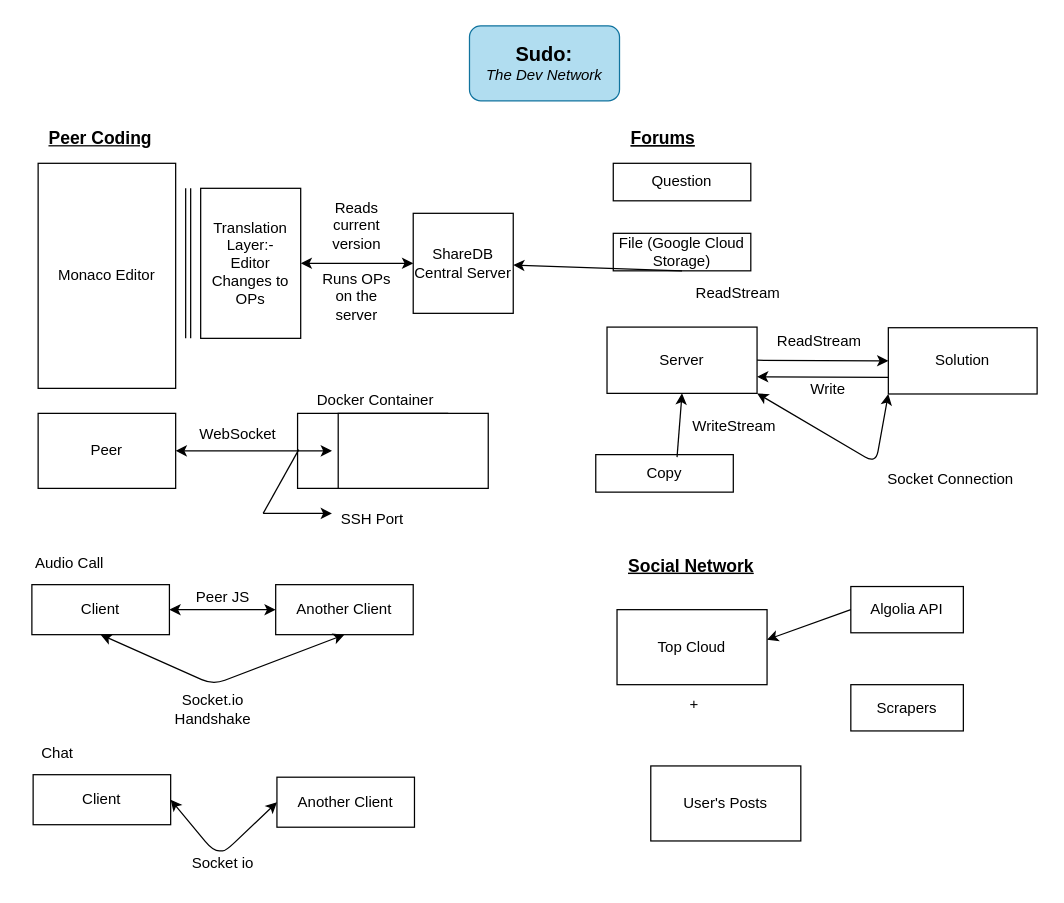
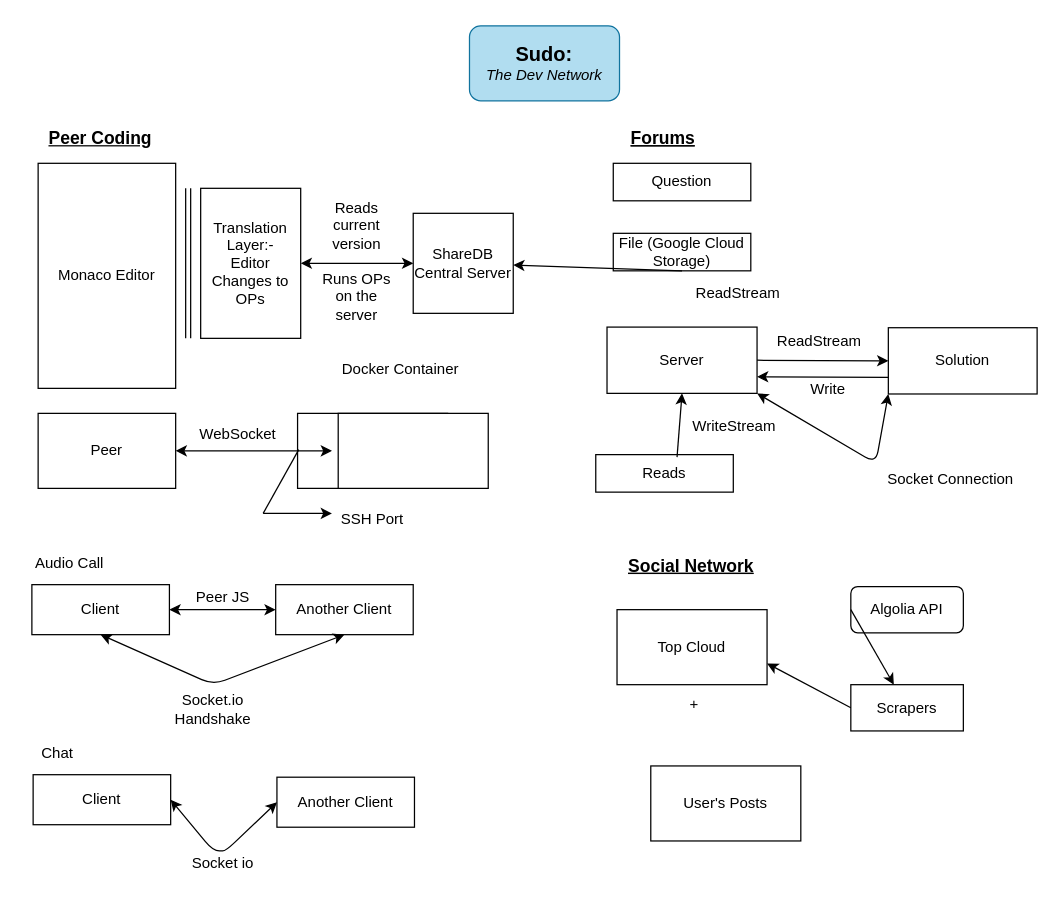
- <mxCell id="16" value="&lt;div&gt;Docker Container&lt;/div&gt;" style="text;html=1;strokeColor=none;fillColor=none;align=center;verticalAlign=middle;whiteSpace=wrap;rounded=0;" vertex="1" parent="1"><mxGeometry x="240" y="310" width="120" height="20" as="geometry" /></mxCell>
+ <mxCell id="16" value="&lt;div&gt;Docker Container&lt;/div&gt;" style="text;html=1;strokeColor=none;fillColor=none;align=center;verticalAlign=middle;whiteSpace=wrap;rounded=0;" vertex="1" parent="1"><mxGeometry x="260" y="285" width="120" height="20" as="geometry" /></mxCell>
- <mxCell id="41" value="&lt;div&gt;Copy&lt;/div&gt;" style="rounded=0;whiteSpace=wrap;html=1;" vertex="1" parent="1"><mxGeometry x="476" y="363" width="110" height="30" as="geometry" /></mxCell>
+ <mxCell id="41" value="&lt;div&gt;Reads&lt;/div&gt;" style="rounded=0;whiteSpace=wrap;html=1;" vertex="1" parent="1"><mxGeometry x="476" y="363" width="110" height="30" as="geometry" /></mxCell>
- <mxCell id="54" value="Algolia API" style="rounded=0;whiteSpace=wrap;html=1;align=center;" vertex="1" parent="1"><mxGeometry x="680" y="468.5" width="90" height="37" as="geometry" /></mxCell>
+ <mxCell id="54" value="Algolia API" style="whiteSpace=wrap;html=1;align=center;rounded=1;" vertex="1" parent="1"><mxGeometry x="680" y="468.5" width="90" height="37" as="geometry" /></mxCell>
- <mxCell id="56" value="" style="endArrow=classic;html=1;entryX=1;entryY=0.4;entryDx=0;entryDy=0;exitX=0;exitY=0.5;exitDx=0;exitDy=0;entryPerimeter=0;" edge="1" parent="1" source="54" target="50"><mxGeometry width="50" height="50" relative="1" as="geometry"><mxPoint x="300" y="390" as="sourcePoint" /><mxPoint x="350" y="340" as="targetPoint" /></mxGeometry></mxCell>
+ <mxCell id="56" value="" style="endArrow=classic;html=1;exitX=0;exitY=0.5;exitDx=0;exitDy=0;" edge="1" parent="1" source="54" target="55"><mxGeometry width="50" height="50" relative="1" as="geometry"><mxPoint x="300" y="390" as="sourcePoint" /><mxPoint x="350" y="340" as="targetPoint" /></mxGeometry></mxCell>
+ <mxCell id="57" value="" style="endArrow=classic;html=1;entryX=1;entryY=0.717;entryDx=0;entryDy=0;exitX=0;exitY=0.5;exitDx=0;exitDy=0;entryPerimeter=0;" edge="1" parent="1" source="55" target="50"><mxGeometry width="50" height="50" relative="1" as="geometry"><mxPoint x="690" y="497" as="sourcePoint" /><mxPoint x="623" y="527" as="targetPoint" /></mxGeometry></mxCell>
